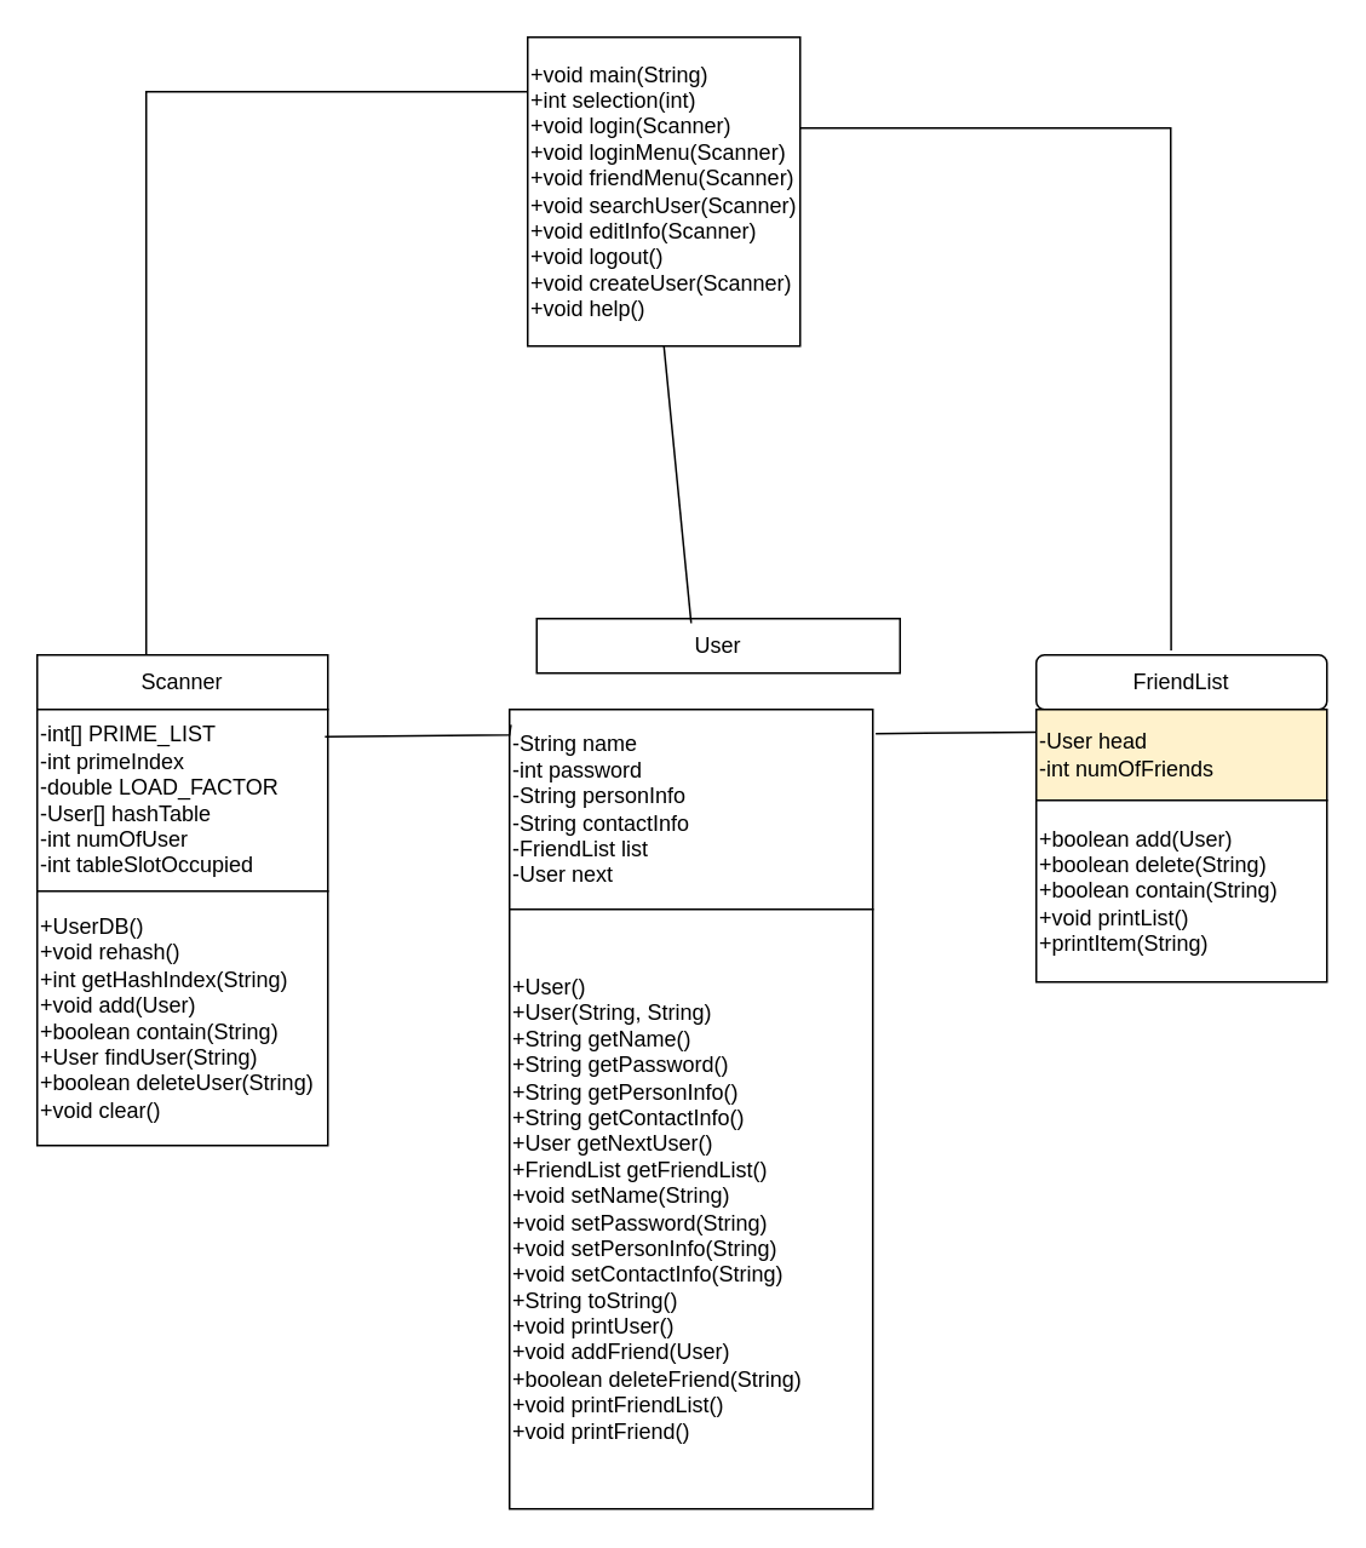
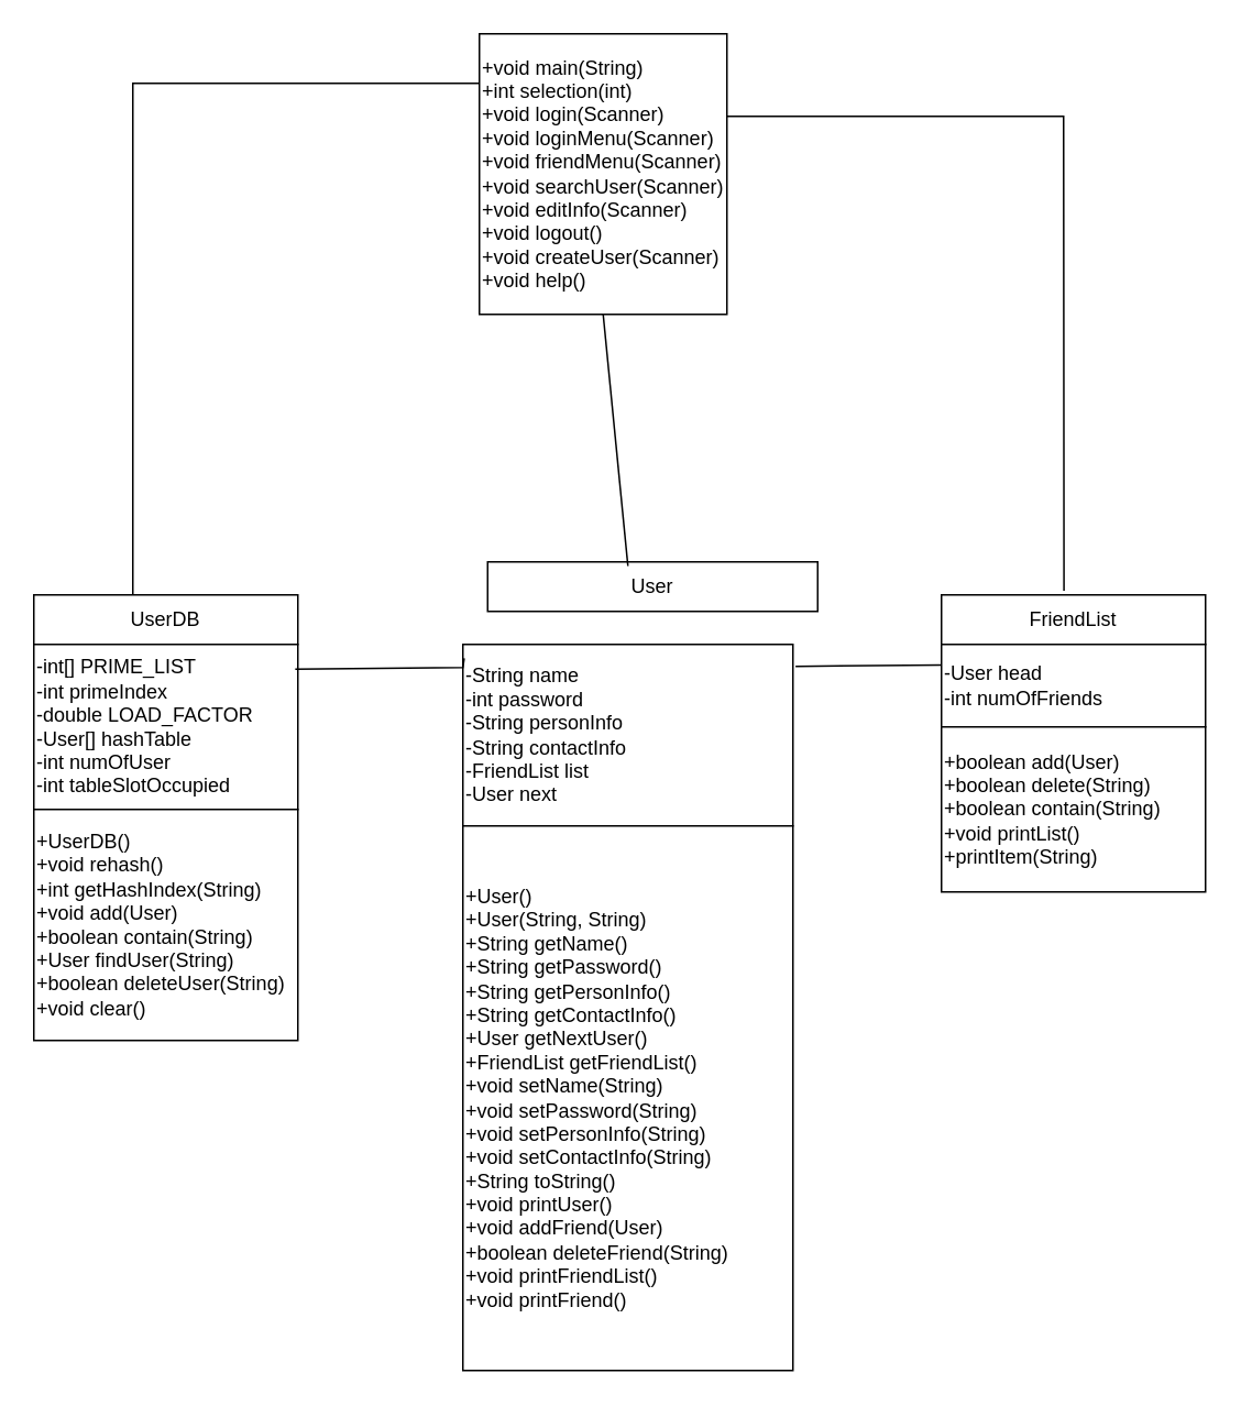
- <mxCell id="9" value="Scanner" style="rounded=0;whiteSpace=wrap;html=1;" vertex="1" parent="1"><mxGeometry x="20" y="360" width="160" height="30" as="geometry" /></mxCell>
+ <mxCell id="9" value="UserDB" style="rounded=0;whiteSpace=wrap;html=1;" vertex="1" parent="1"><mxGeometry x="20" y="360" width="160" height="30" as="geometry" /></mxCell>
- <mxCell id="6" value="FriendList" style="whiteSpace=wrap;html=1;rounded=1;" vertex="1" parent="1"><mxGeometry x="570" y="360" width="160" height="30" as="geometry" /></mxCell>
+ <mxCell id="6" value="FriendList" style="rounded=0;whiteSpace=wrap;html=1;" vertex="1" parent="1"><mxGeometry x="570" y="360" width="160" height="30" as="geometry" /></mxCell>
- <mxCell id="7" value="-User head&lt;div&gt;-int numOfFriends&lt;/div&gt;" style="rounded=0;whiteSpace=wrap;html=1;align=left;fillColor=#fff2cc;" vertex="1" parent="1"><mxGeometry x="570" y="390" width="160" height="50" as="geometry" /></mxCell>
+ <mxCell id="7" value="-User head&lt;div&gt;-int numOfFriends&lt;/div&gt;" style="rounded=0;whiteSpace=wrap;html=1;align=left;" vertex="1" parent="1"><mxGeometry x="570" y="390" width="160" height="50" as="geometry" /></mxCell>
